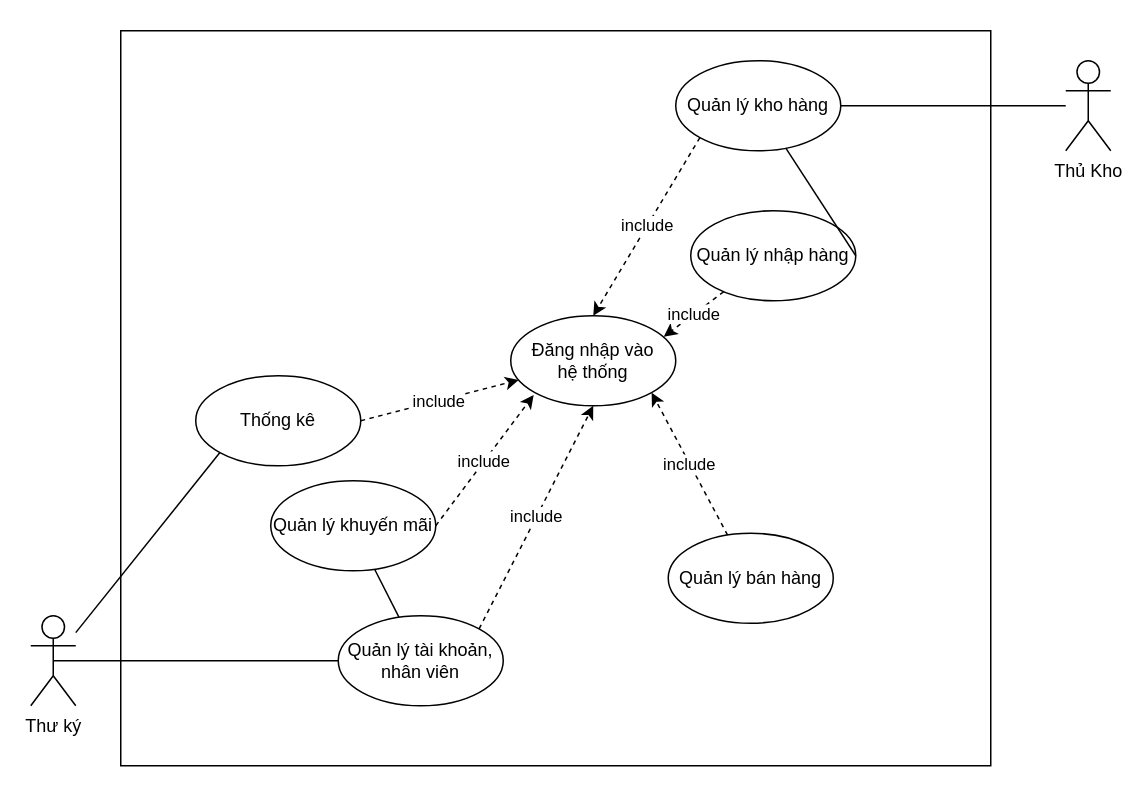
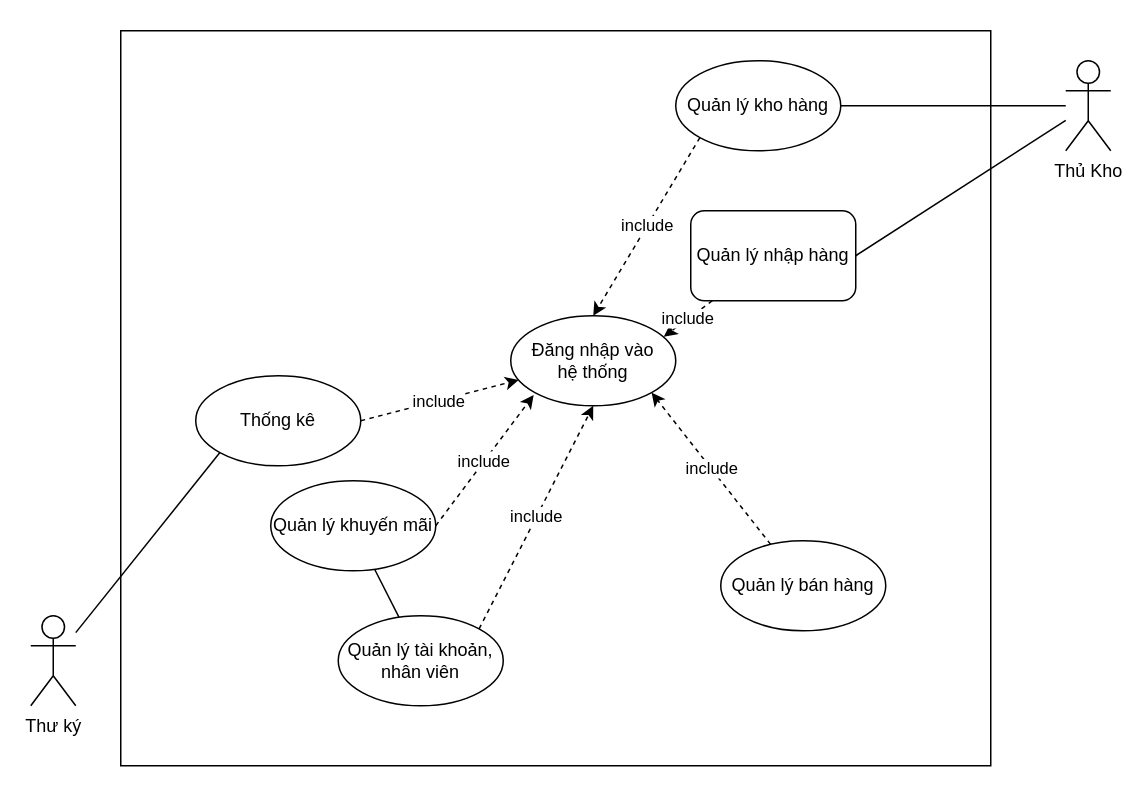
- <mxCell id="13" value="" style="endArrow=none;html=1;exitX=1;exitY=0.5;exitDx=0;exitDy=0;" edge="1" parent="1" source="12" target="6"><mxGeometry width="50" height="50" relative="1" as="geometry"><mxPoint x="200" y="250" as="sourcePoint" /><mxPoint x="250" y="200" as="targetPoint" /></mxGeometry></mxCell>
+ <mxCell id="13" value="" style="endArrow=none;html=1;exitX=1;exitY=0.5;exitDx=0;exitDy=0;" edge="1" parent="1" source="12" target="4"><mxGeometry width="50" height="50" relative="1" as="geometry"><mxPoint x="200" y="250" as="sourcePoint" /><mxPoint x="250" y="200" as="targetPoint" /></mxGeometry></mxCell>
- <mxCell id="12" value="Quản lý nhập hàng" style="ellipse;whiteSpace=wrap;html=1;" vertex="1" parent="1"><mxGeometry x="460" y="140" width="110" height="60" as="geometry" /></mxCell>
+ <mxCell id="12" value="Quản lý nhập hàng" style="whiteSpace=wrap;html=1;rounded=1;" vertex="1" parent="1"><mxGeometry x="460" y="140" width="110" height="60" as="geometry" /></mxCell>
- <mxCell id="8" value="Quản lý bán hàng" style="ellipse;whiteSpace=wrap;html=1;" vertex="1" parent="1"><mxGeometry x="445" y="355" width="110" height="60" as="geometry" /></mxCell>
+ <mxCell id="8" value="Quản lý bán hàng" style="ellipse;whiteSpace=wrap;html=1;" vertex="1" parent="1"><mxGeometry x="480" y="360" width="110" height="60" as="geometry" /></mxCell>
- <mxCell id="16" value="" style="endArrow=none;html=1;entryX=0.5;entryY=0.5;entryDx=0;entryDy=0;entryPerimeter=0;exitX=0;exitY=0.5;exitDx=0;exitDy=0;" edge="1" parent="1" source="10" target="3"><mxGeometry width="50" height="50" relative="1" as="geometry"><mxPoint x="202.574" y="379.091" as="sourcePoint" /><mxPoint x="45" y="450" as="targetPoint" /></mxGeometry></mxCell>
